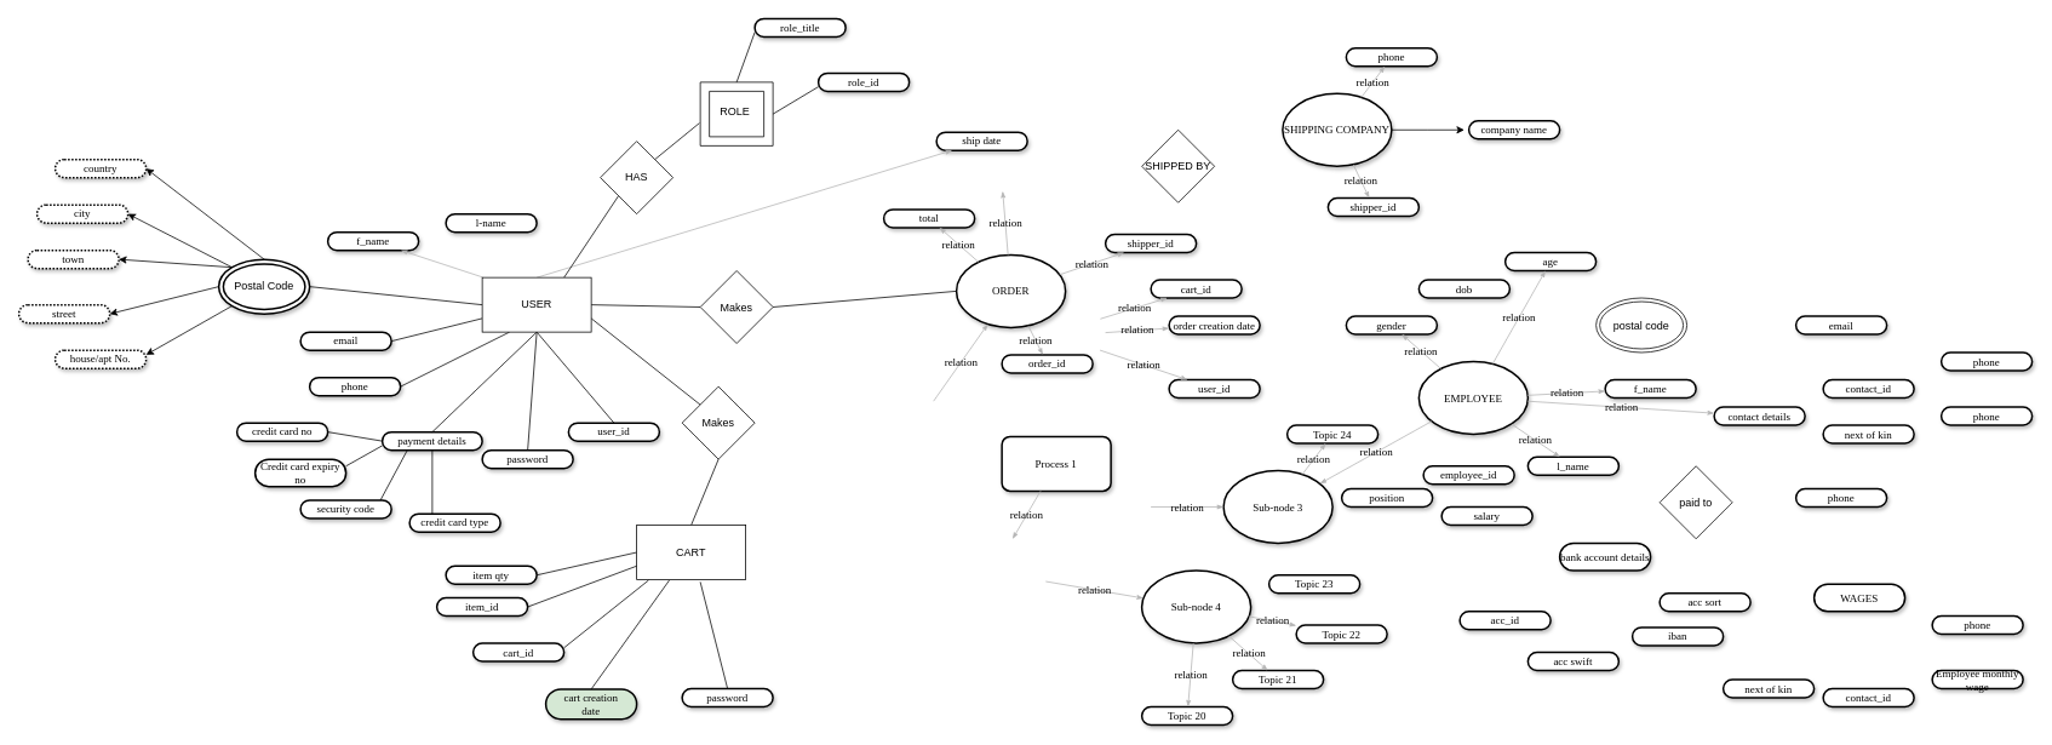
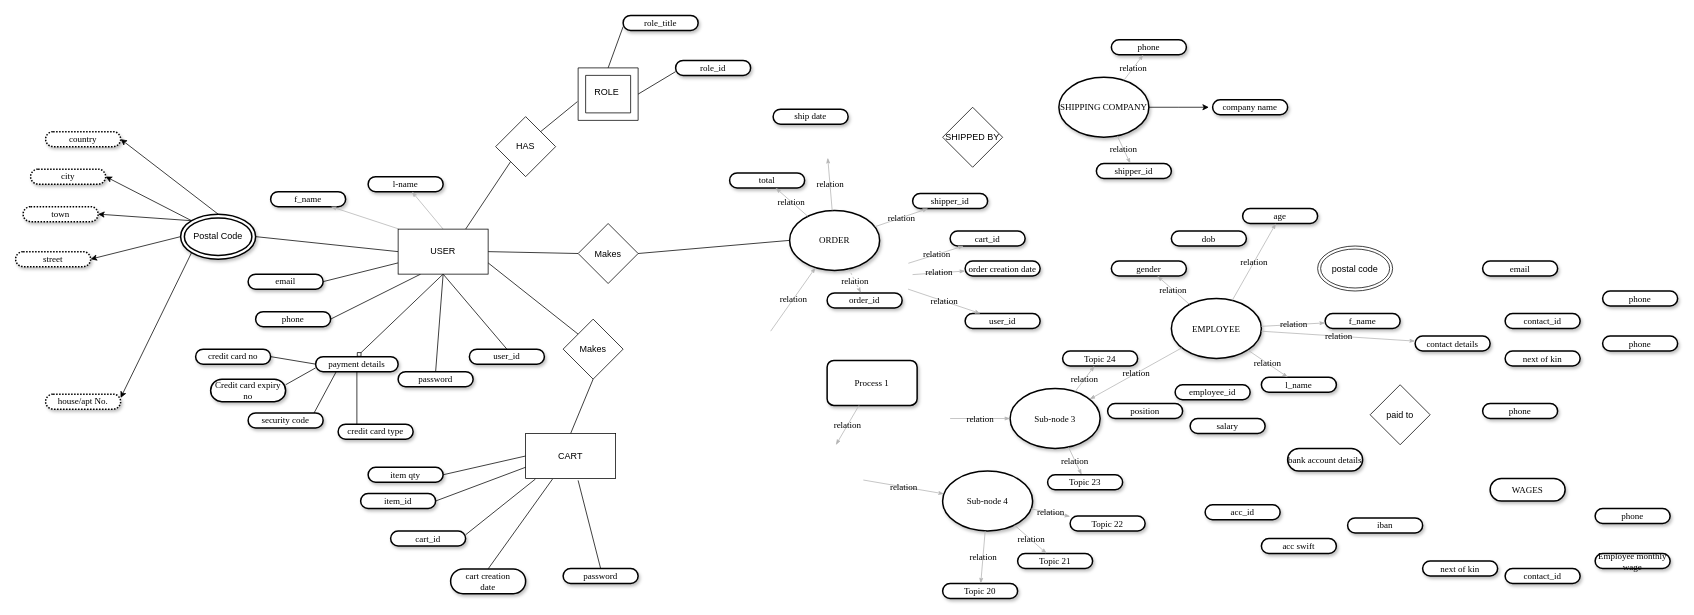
- <mxCell id="17" value="" style="edgeStyle=none;rounded=1;html=1;labelBackgroundColor=none;startArrow=none;startFill=0;startSize=5;endArrow=classicThin;endFill=1;endSize=5;jettySize=auto;orthogonalLoop=1;strokeColor=#B3B3B3;strokeWidth=1;fontFamily=Verdana;fontSize=12;fontColor=#000000;exitX=0.5;exitY=0;exitDx=0;exitDy=0;" parent="1" source="53" target="10" edge="1"><mxGeometry relative="1" as="geometry"><mxPoint x="618.974" y="297.053" as="sourcePoint" /></mxGeometry></mxCell>
+ <mxCell id="17" value="" style="edgeStyle=none;rounded=1;html=1;labelBackgroundColor=none;startArrow=none;startFill=0;startSize=5;endArrow=classicThin;endFill=1;endSize=5;jettySize=auto;orthogonalLoop=1;strokeColor=#B3B3B3;strokeWidth=1;fontFamily=Verdana;fontSize=12;fontColor=#000000;exitX=0.5;exitY=0;exitDx=0;exitDy=0;" parent="1" source="53" target="6" edge="1"><mxGeometry relative="1" as="geometry"><mxPoint x="618.974" y="297.053" as="sourcePoint" /></mxGeometry></mxCell>
- <mxCell id="24" value="relation" style="edgeStyle=none;rounded=1;html=1;labelBackgroundColor=none;startArrow=none;startFill=0;startSize=5;endArrow=classicThin;endFill=1;endSize=5;jettySize=auto;orthogonalLoop=1;strokeColor=#B3B3B3;strokeWidth=1;fontFamily=Verdana;fontSize=12;fontColor=#000000;" parent="1" source="3" target="15" edge="1"><mxGeometry relative="1" as="geometry" /></mxCell>
+ <mxCell id="24" value="relation" style="edgeStyle=none;rounded=1;html=1;labelBackgroundColor=none;startArrow=none;startFill=0;startSize=5;endArrow=classicThin;endFill=1;endSize=5;jettySize=auto;orthogonalLoop=1;strokeColor=#B3B3B3;strokeWidth=1;fontFamily=Verdana;fontSize=12;fontColor=#000000;dashed=1;" parent="1" source="3" target="15" edge="1"><mxGeometry relative="1" as="geometry" /></mxCell>
- <mxCell id="61" value="&lt;span&gt;house/apt No.&lt;/span&gt;" style="whiteSpace=wrap;html=1;rounded=1;shadow=1;comic=0;labelBackgroundColor=none;strokeColor=#000000;strokeWidth=2;fillColor=#FFFFFF;fontFamily=Verdana;fontSize=12;fontColor=#000000;align=center;arcSize=50;dashed=1;dashPattern=1 1;" parent="1" vertex="1"><mxGeometry x="60" y="385" width="100" height="20" as="geometry" /></mxCell>
+ <mxCell id="61" value="&lt;span&gt;house/apt No.&lt;/span&gt;" style="whiteSpace=wrap;html=1;rounded=1;shadow=1;comic=0;labelBackgroundColor=none;strokeColor=#000000;strokeWidth=2;fillColor=#FFFFFF;fontFamily=Verdana;fontSize=12;fontColor=#000000;align=center;arcSize=50;dashed=1;dashPattern=1 1;" parent="1" vertex="1"><mxGeometry x="60" y="525" width="100" height="20" as="geometry" /></mxCell>
- <mxCell id="48" style="edgeStyle=none;rounded=0;orthogonalLoop=1;jettySize=auto;html=1;exitX=0.5;exitY=1;exitDx=0;exitDy=0;entryX=0.5;entryY=0;entryDx=0;entryDy=0;endArrow=none;endFill=0;" edge="1" parent="1" source="53" target="39"><mxGeometry relative="1" as="geometry" /></mxCell>
+ <mxCell id="48" style="edgeStyle=none;rounded=0;orthogonalLoop=1;jettySize=auto;html=1;exitX=0.5;exitY=1;exitDx=0;exitDy=0;entryX=0.5;entryY=0;entryDx=0;entryDy=0;endArrow=diamond;endFill=0;" edge="1" parent="1" source="53" target="39"><mxGeometry relative="1" as="geometry" /></mxCell>
+ <mxCell id="41" value="relation" style="edgeStyle=none;rounded=1;html=1;labelBackgroundColor=none;startArrow=none;startFill=0;startSize=5;endArrow=classicThin;endFill=1;endSize=5;jettySize=auto;orthogonalLoop=1;strokeColor=#B3B3B3;strokeWidth=1;fontFamily=Verdana;fontSize=12;fontColor=#000000;" parent="1" source="32" target="34" edge="1"><mxGeometry relative="1" as="geometry" /></mxCell>
- <mxCell id="109" value="WAGES" style="whiteSpace=wrap;html=1;rounded=1;shadow=1;comic=0;labelBackgroundColor=none;strokeColor=#000000;strokeWidth=2;fillColor=#FFFFFF;fontFamily=Verdana;fontSize=12;fontColor=#000000;align=center;arcSize=50;" parent="1" vertex="1"><mxGeometry x="1996" y="642.5" width="100" height="30" as="geometry" /></mxCell>
+ <mxCell id="109" value="WAGES" style="whiteSpace=wrap;html=1;rounded=1;shadow=1;comic=0;labelBackgroundColor=none;strokeColor=#000000;strokeWidth=2;fillColor=#FFFFFF;fontFamily=Verdana;fontSize=12;fontColor=#000000;align=center;arcSize=50;" parent="1" vertex="1"><mxGeometry x="1986" y="637.5" width="100" height="30" as="geometry" /></mxCell>
- <mxCell id="101" value="&lt;span&gt;acc sort&lt;/span&gt;" style="whiteSpace=wrap;html=1;rounded=1;shadow=1;comic=0;labelBackgroundColor=none;strokeColor=#000000;strokeWidth=2;fillColor=#FFFFFF;fontFamily=Verdana;fontSize=12;fontColor=#000000;align=center;arcSize=50;" parent="1" vertex="1"><mxGeometry x="1826" y="652.5" width="100" height="20" as="geometry" /></mxCell>
- <mxCell id="131" value="&lt;span&gt;cart creation&lt;br&gt;date&lt;br&gt;&lt;/span&gt;" style="whiteSpace=wrap;html=1;rounded=1;shadow=1;comic=0;labelBackgroundColor=none;strokeColor=#000000;strokeWidth=2;fillColor=#d5e8d4;fontFamily=Verdana;fontSize=12;fontColor=#000000;align=center;arcSize=50;" vertex="1" parent="1"><mxGeometry x="600" y="758" width="100" height="33" as="geometry" /></mxCell>
+ <mxCell id="131" value="&lt;span&gt;cart creation&lt;br&gt;date&lt;br&gt;&lt;/span&gt;" style="whiteSpace=wrap;html=1;rounded=1;shadow=1;comic=0;labelBackgroundColor=none;strokeColor=#000000;strokeWidth=2;fillColor=#FFFFFF;fontFamily=Verdana;fontSize=12;fontColor=#000000;align=center;arcSize=50;" vertex="1" parent="1"><mxGeometry x="600" y="758" width="100" height="33" as="geometry" /></mxCell>
